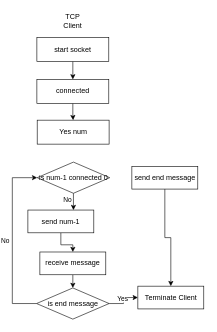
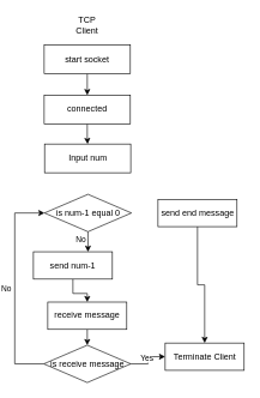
- <mxCell id="14" value="Yes num" style="rectangle;whiteSpace=wrap;html=1;fontSize=12;glass=0;strokeWidth=1;shadow=0;" parent="1" vertex="1"><mxGeometry x="61.5" y="200" width="120" height="40" as="geometry" /></mxCell>
+ <mxCell id="14" value="Input num" style="rectangle;whiteSpace=wrap;html=1;fontSize=12;glass=0;strokeWidth=1;shadow=0;" parent="1" vertex="1"><mxGeometry x="61.5" y="200" width="120" height="40" as="geometry" /></mxCell>
- <mxCell id="9" value="is num-1 connected 0" style="rhombus;whiteSpace=wrap;html=1;" parent="1" vertex="1"><mxGeometry x="61.5" y="270" width="121" height="52" as="geometry" /></mxCell>
+ <mxCell id="9" value="is num-1 equal 0" style="rhombus;whiteSpace=wrap;html=1;" parent="1" vertex="1"><mxGeometry x="61.5" y="270" width="121" height="52" as="geometry" /></mxCell>
- <mxCell id="20" value="is end message" style="rhombus;whiteSpace=wrap;html=1;" parent="1" vertex="1"><mxGeometry x="60.5" y="480" width="121" height="52" as="geometry" /></mxCell>
+ <mxCell id="20" value="is receive message" style="rhombus;whiteSpace=wrap;html=1;" parent="1" vertex="1"><mxGeometry x="60.5" y="480" width="121" height="52" as="geometry" /></mxCell>
